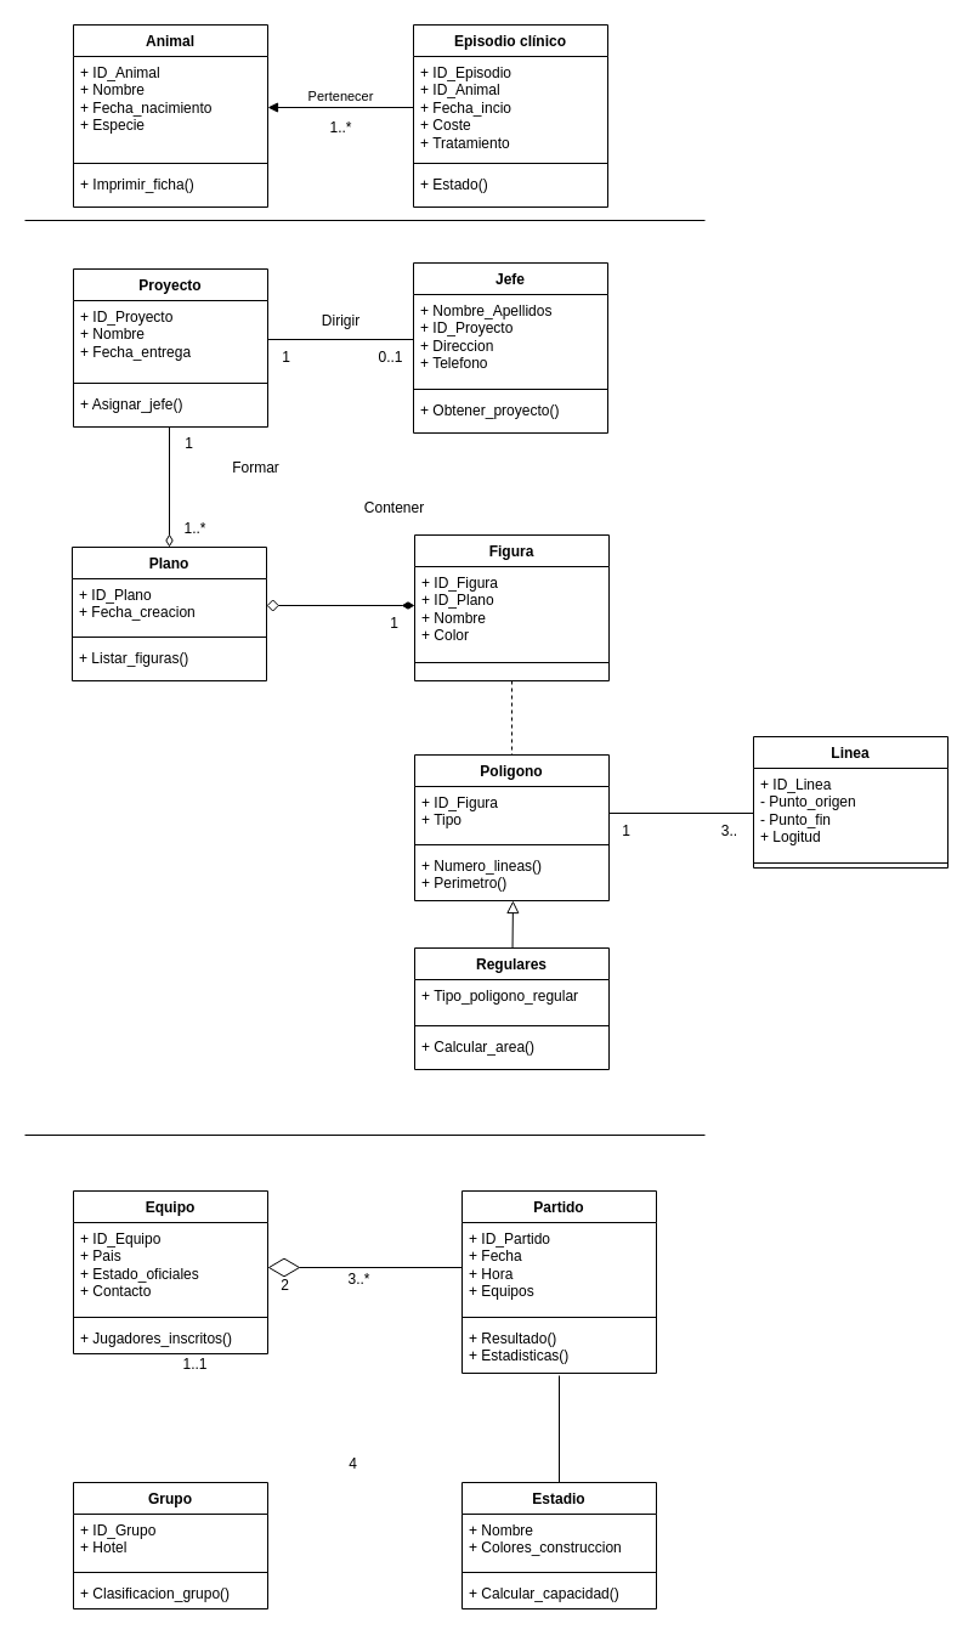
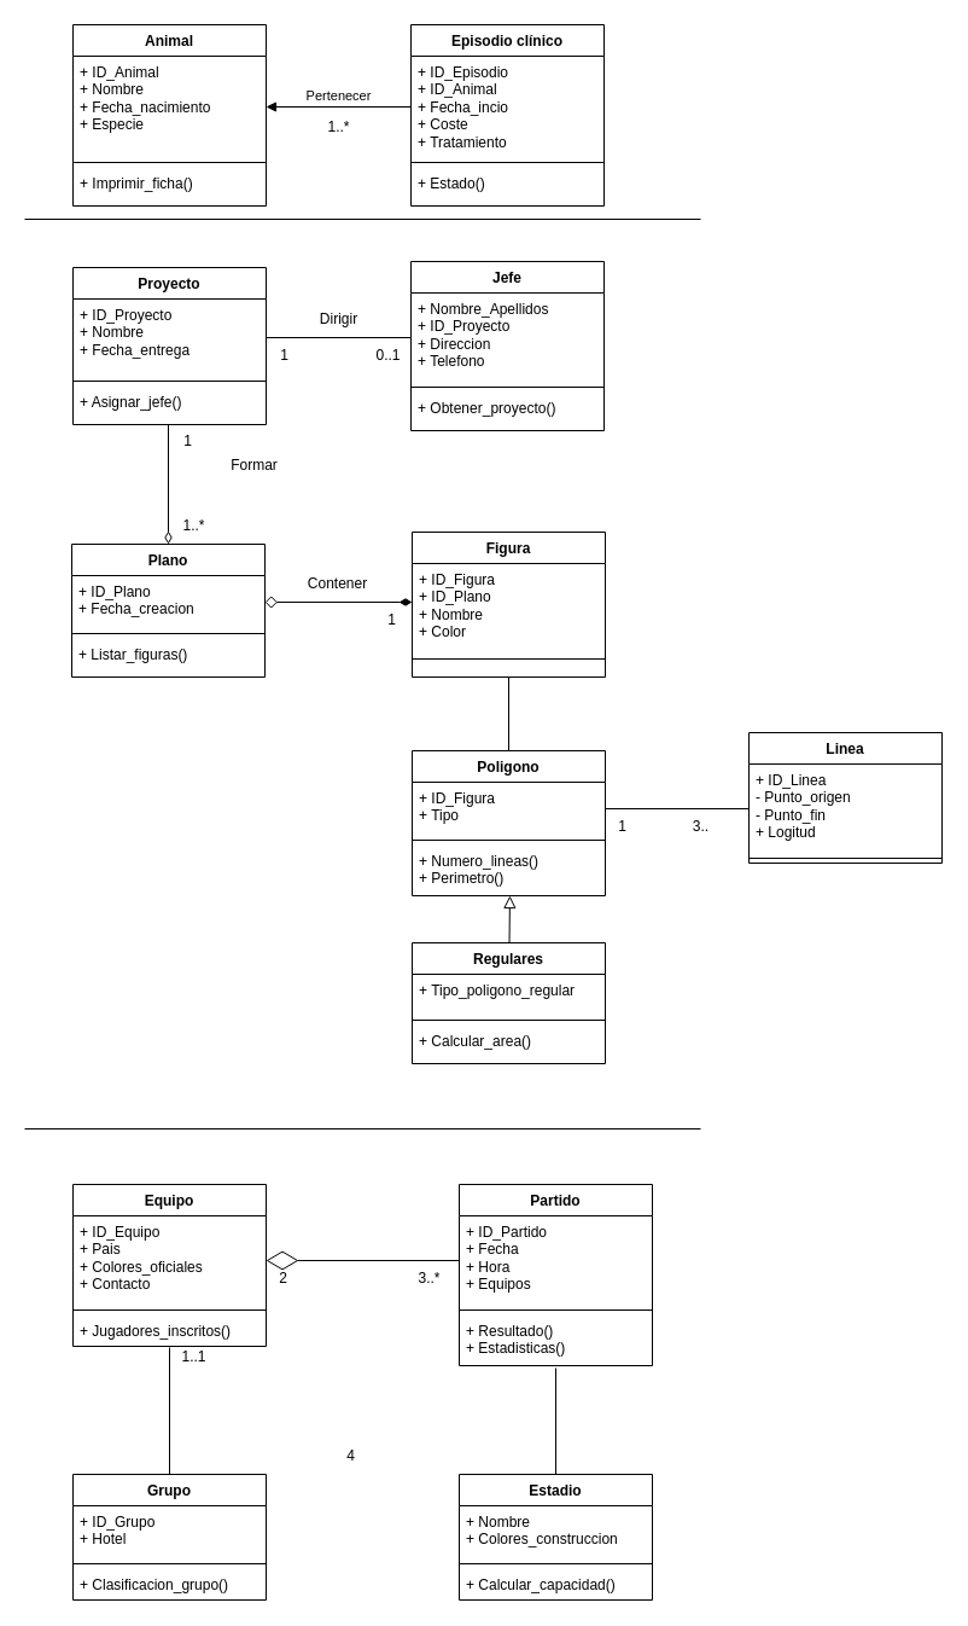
- <mxCell id="48" value="Contener" style="text;html=1;align=center;verticalAlign=middle;resizable=0;points=[];autosize=1;strokeColor=none;fillColor=none;" vertex="1" parent="1"><mxGeometry x="289" y="403" width="70" height="30" as="geometry" /></mxCell>
+ <mxCell id="48" value="Contener" style="text;html=1;align=center;verticalAlign=middle;resizable=0;points=[];autosize=1;strokeColor=none;fillColor=none;" vertex="1" parent="1"><mxGeometry x="244" y="468" width="70" height="30" as="geometry" /></mxCell>
- <mxCell id="56" value="" style="endArrow=none;html=1;rounded=0;exitX=0.5;exitY=1;exitDx=0;exitDy=0;entryX=0.5;entryY=0;entryDx=0;entryDy=0;dashed=1;" edge="1" parent="1" source="25" target="28"><mxGeometry width="50" height="50" relative="1" as="geometry"><mxPoint x="540.5" y="559" as="sourcePoint" /><mxPoint x="659.5" y="559" as="targetPoint" /></mxGeometry></mxCell>
+ <mxCell id="56" value="" style="endArrow=none;html=1;rounded=0;exitX=0.5;exitY=1;exitDx=0;exitDy=0;entryX=0.5;entryY=0;entryDx=0;entryDy=0;" edge="1" parent="1" source="25" target="28"><mxGeometry width="50" height="50" relative="1" as="geometry"><mxPoint x="540.5" y="559" as="sourcePoint" /><mxPoint x="659.5" y="559" as="targetPoint" /></mxGeometry></mxCell>
- <mxCell id="54" value="3.." style="text;html=1;align=center;verticalAlign=middle;resizable=0;points=[];autosize=1;strokeColor=none;fillColor=none;" vertex="1" parent="1"><mxGeometry x="580" y="669" width="40" height="30" as="geometry" /></mxCell>
+ <mxCell id="54" value="3.." style="text;html=1;align=center;verticalAlign=middle;resizable=0;points=[];autosize=1;strokeColor=none;fillColor=none;" vertex="1" parent="1"><mxGeometry x="560" y="669" width="40" height="30" as="geometry" /></mxCell>
- <mxCell id="58" value="+ ID_Equipo&lt;div&gt;+ Pais&lt;/div&gt;&lt;div&gt;+ Estado_oficiales&amp;nbsp;&lt;/div&gt;&lt;div&gt;+ Contacto&lt;/div&gt;" style="text;strokeColor=none;fillColor=none;align=left;verticalAlign=top;spacingLeft=4;spacingRight=4;overflow=hidden;rotatable=0;points=[[0,0.5],[1,0.5]];portConstraint=eastwest;whiteSpace=wrap;html=1;" vertex="1" parent="57"><mxGeometry y="26" width="160" height="74" as="geometry" /></mxCell>
+ <mxCell id="58" value="+ ID_Equipo&lt;div&gt;+ Pais&lt;/div&gt;&lt;div&gt;+ Colores_oficiales&amp;nbsp;&lt;/div&gt;&lt;div&gt;+ Contacto&lt;/div&gt;" style="text;strokeColor=none;fillColor=none;align=left;verticalAlign=top;spacingLeft=4;spacingRight=4;overflow=hidden;rotatable=0;points=[[0,0.5],[1,0.5]];portConstraint=eastwest;whiteSpace=wrap;html=1;" vertex="1" parent="57"><mxGeometry y="26" width="160" height="74" as="geometry" /></mxCell>
- <mxCell id="74" value="3..*" style="text;html=1;align=center;verticalAlign=middle;resizable=0;points=[];autosize=1;strokeColor=none;fillColor=none;" vertex="1" parent="1"><mxGeometry x="275" y="1038" width="40" height="30" as="geometry" /></mxCell>
+ <mxCell id="74" value="3..*" style="text;html=1;align=center;verticalAlign=middle;resizable=0;points=[];autosize=1;strokeColor=none;fillColor=none;" vertex="1" parent="1"><mxGeometry x="335" y="1043" width="40" height="30" as="geometry" /></mxCell>
+ <mxCell id="77" value="" style="endArrow=none;html=1;rounded=0;exitX=0.5;exitY=0;exitDx=0;exitDy=0;entryX=0.5;entryY=1.038;entryDx=0;entryDy=0;entryPerimeter=0;" edge="1" parent="1" source="69" target="60"><mxGeometry width="50" height="50" relative="1" as="geometry"><mxPoint x="200" y="1200" as="sourcePoint" /><mxPoint x="170" y="1190" as="targetPoint" /></mxGeometry></mxCell>
